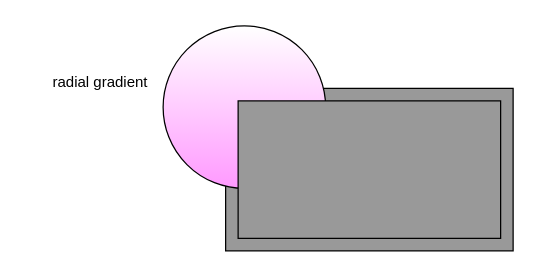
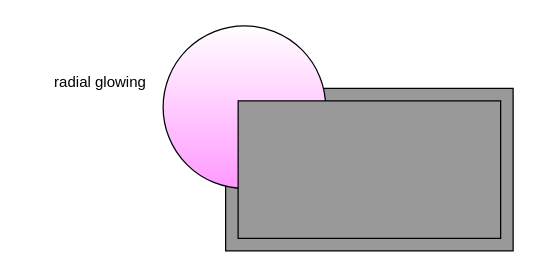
- <mxCell id="5" value="radial gradient" style="text;html=1;align=center;verticalAlign=middle;whiteSpace=wrap;rounded=0;" vertex="1" parent="1"><mxGeometry x="20" y="50" width="120" height="30" as="geometry" /></mxCell>
+ <mxCell id="5" value="radial glowing" style="text;html=1;align=center;verticalAlign=middle;whiteSpace=wrap;rounded=0;" vertex="1" parent="1"><mxGeometry x="20" y="50" width="120" height="30" as="geometry" /></mxCell>
